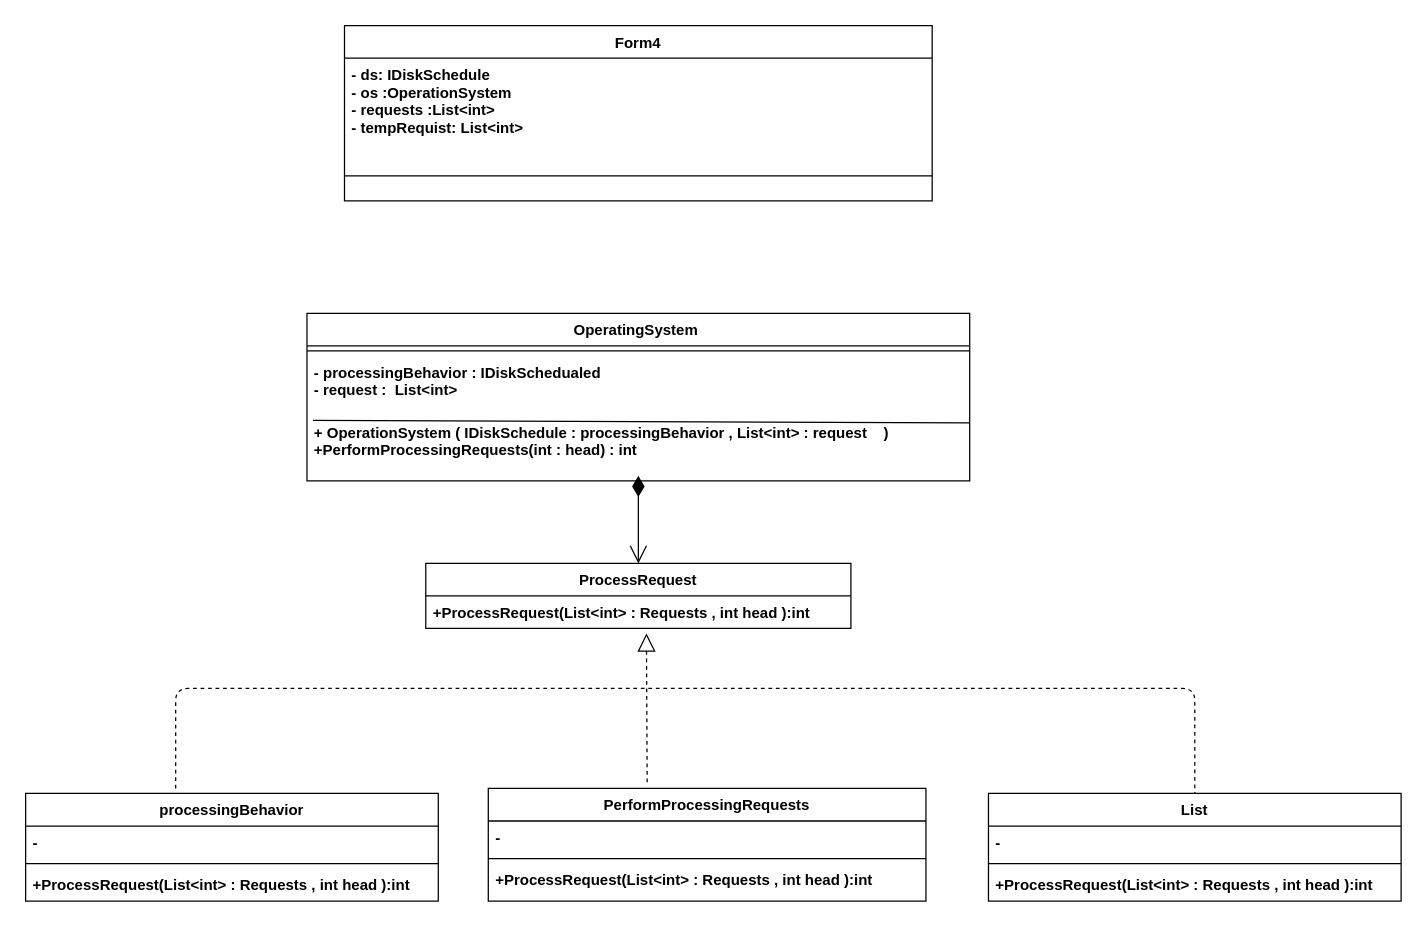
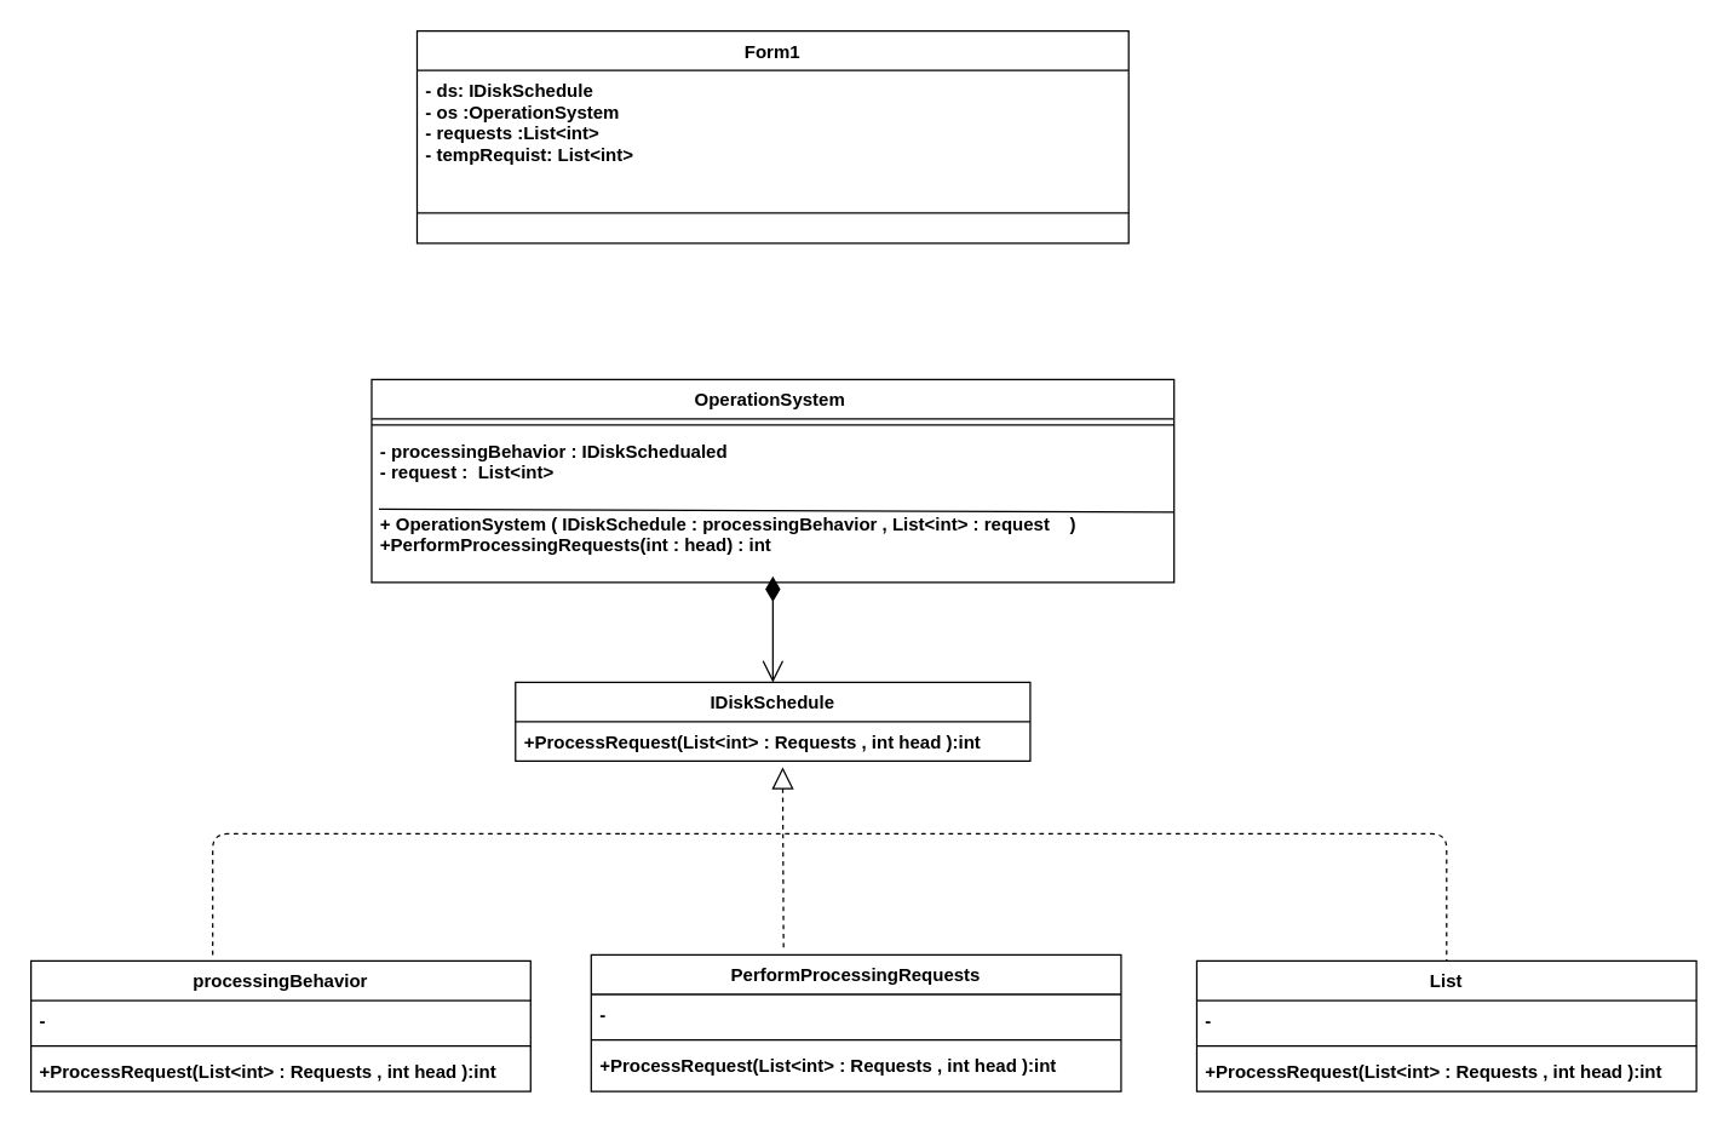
- <mxCell id="25" value="Form4" style="swimlane;fontStyle=1;align=center;verticalAlign=top;childLayout=stackLayout;horizontal=1;startSize=26;horizontalStack=0;resizeParent=1;resizeParentMax=0;resizeLast=0;collapsible=1;marginBottom=0;" vertex="1" parent="1"><mxGeometry x="275" y="20" width="470" height="140" as="geometry"><mxRectangle x="250" y="-530" width="70" height="26" as="alternateBounds" /></mxGeometry></mxCell>
+ <mxCell id="25" value="Form1" style="swimlane;fontStyle=1;align=center;verticalAlign=top;childLayout=stackLayout;horizontal=1;startSize=26;horizontalStack=0;resizeParent=1;resizeParentMax=0;resizeLast=0;collapsible=1;marginBottom=0;" vertex="1" parent="1"><mxGeometry x="275" y="20" width="470" height="140" as="geometry"><mxRectangle x="250" y="-530" width="70" height="26" as="alternateBounds" /></mxGeometry></mxCell>
- <mxCell id="19" value="OperatingSystem " style="swimlane;fontStyle=1;align=center;verticalAlign=top;childLayout=stackLayout;horizontal=1;startSize=26;horizontalStack=0;resizeParent=1;resizeParentMax=0;resizeLast=0;collapsible=1;marginBottom=0;" parent="1" vertex="1"><mxGeometry x="245" y="250" width="530" height="134" as="geometry" /></mxCell>
+ <mxCell id="19" value="OperationSystem " style="swimlane;fontStyle=1;align=center;verticalAlign=top;childLayout=stackLayout;horizontal=1;startSize=26;horizontalStack=0;resizeParent=1;resizeParentMax=0;resizeLast=0;collapsible=1;marginBottom=0;" parent="1" vertex="1"><mxGeometry x="245" y="250" width="530" height="134" as="geometry" /></mxCell>
- <mxCell id="14" value="ProcessRequest" style="swimlane;fontStyle=1;childLayout=stackLayout;horizontal=1;startSize=26;fillColor=none;horizontalStack=0;resizeParent=1;resizeParentMax=0;resizeLast=0;collapsible=1;marginBottom=0;" parent="1" vertex="1"><mxGeometry x="340" y="450" width="340" height="52" as="geometry" /></mxCell>
+ <mxCell id="14" value="IDiskSchedule" style="swimlane;fontStyle=1;childLayout=stackLayout;horizontal=1;startSize=26;fillColor=none;horizontalStack=0;resizeParent=1;resizeParentMax=0;resizeLast=0;collapsible=1;marginBottom=0;" parent="1" vertex="1"><mxGeometry x="340" y="450" width="340" height="52" as="geometry" /></mxCell>
